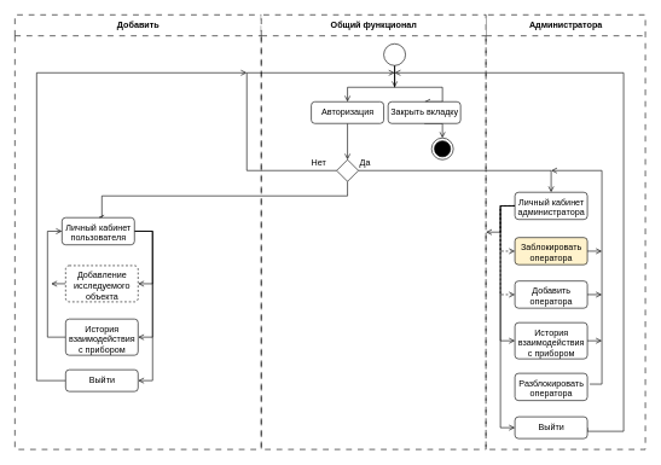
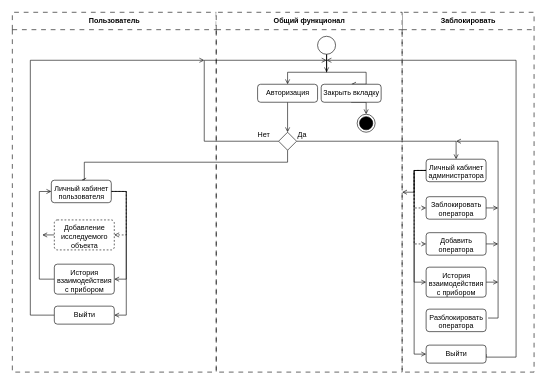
- <mxCell id="17" value="Добавить" style="swimlane;fontStyle=1;align=center;verticalAlign=middle;childLayout=stackLayout;horizontal=1;startSize=29;horizontalStack=0;resizeParent=1;resizeParentMax=0;resizeLast=0;collapsible=0;marginBottom=0;html=1;dashed=1;dashPattern=8 8;" parent="1" vertex="1"><mxGeometry x="20" y="20" width="340" height="600" as="geometry" /></mxCell>
+ <mxCell id="17" value="Пользователь" style="swimlane;fontStyle=1;align=center;verticalAlign=middle;childLayout=stackLayout;horizontal=1;startSize=29;horizontalStack=0;resizeParent=1;resizeParentMax=0;resizeLast=0;collapsible=0;marginBottom=0;html=1;dashed=1;dashPattern=8 8;" parent="1" vertex="1"><mxGeometry x="20" y="20" width="340" height="600" as="geometry" /></mxCell>
- <mxCell id="44" value="Администратора" style="swimlane;fontStyle=1;align=center;verticalAlign=middle;childLayout=stackLayout;horizontal=1;startSize=29;horizontalStack=0;resizeParent=1;resizeParentMax=0;resizeLast=0;collapsible=0;marginBottom=0;html=1;dashed=1;dashPattern=8 8;" vertex="1" parent="1"><mxGeometry x="670" y="20" width="220" height="600" as="geometry" /></mxCell>
+ <mxCell id="44" value="Заблокировать" style="swimlane;fontStyle=1;align=center;verticalAlign=middle;childLayout=stackLayout;horizontal=1;startSize=29;horizontalStack=0;resizeParent=1;resizeParentMax=0;resizeLast=0;collapsible=0;marginBottom=0;html=1;dashed=1;dashPattern=8 8;" vertex="1" parent="1"><mxGeometry x="670" y="20" width="220" height="600" as="geometry" /></mxCell>
- <mxCell id="32" value="Заблокировать&lt;br&gt;оператора" style="html=1;align=center;verticalAlign=top;rounded=1;absoluteArcSize=1;arcSize=10;dashed=0;fillColor=#fff2cc;" vertex="1" parent="1"><mxGeometry x="710" y="327.5" width="100" height="37.5" as="geometry" /></mxCell>
+ <mxCell id="32" value="Заблокировать&lt;br&gt;оператора" style="html=1;align=center;verticalAlign=top;rounded=1;absoluteArcSize=1;arcSize=10;dashed=0;" vertex="1" parent="1"><mxGeometry x="710" y="327.5" width="100" height="37.5" as="geometry" /></mxCell>
- <mxCell id="19" style="edgeStyle=orthogonalEdgeStyle;rounded=0;orthogonalLoop=1;jettySize=auto;html=1;exitX=1;exitY=0.5;exitDx=0;exitDy=0;entryX=1;entryY=0.5;entryDx=0;entryDy=0;endArrow=open;endFill=0;" edge="1" parent="1" source="21" target="37"><mxGeometry relative="1" as="geometry" /></mxCell>
+ <mxCell id="19" style="edgeStyle=orthogonalEdgeStyle;rounded=0;orthogonalLoop=1;jettySize=auto;html=1;exitX=1;exitY=0.5;exitDx=0;exitDy=0;entryX=1;entryY=0.5;entryDx=0;entryDy=0;endArrow=open;endFill=0;dashed=1;" edge="1" parent="1" source="21" target="37"><mxGeometry relative="1" as="geometry" /></mxCell>
